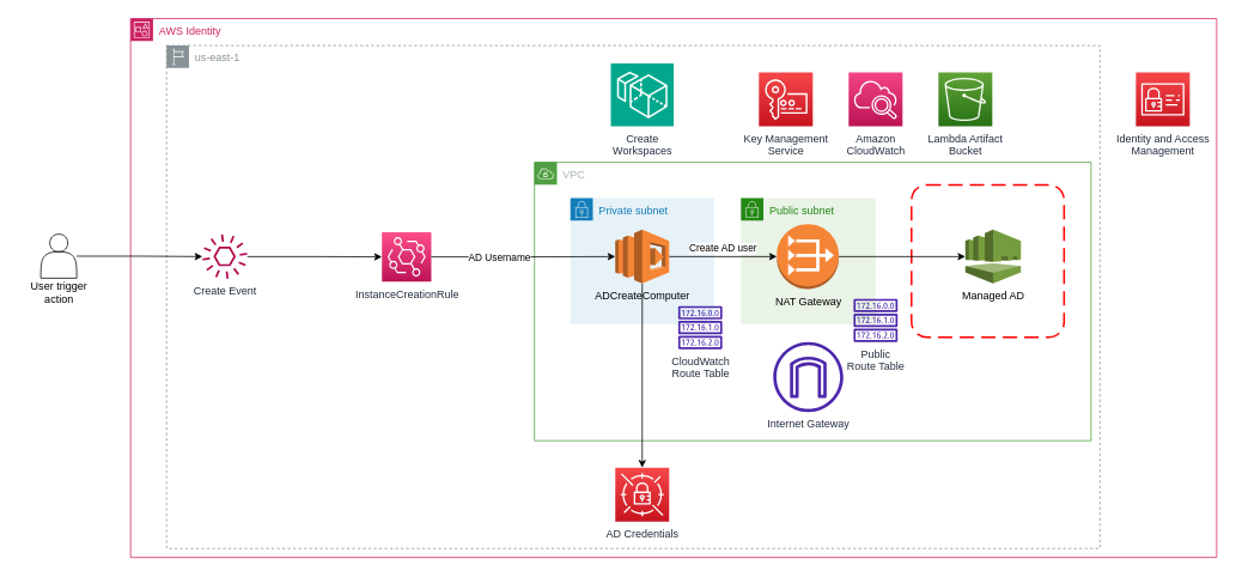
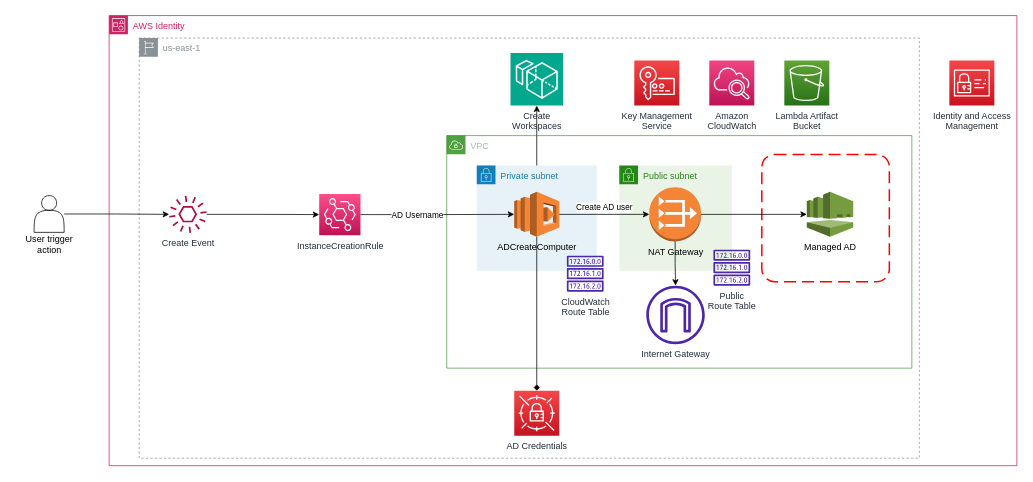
+ <mxCell id="2" style="edgeStyle=orthogonalEdgeStyle;rounded=0;orthogonalLoop=1;jettySize=auto;html=1;entryX=0.5;entryY=1;entryDx=0;entryDy=0;entryPerimeter=0;" parent="1" source="25" edge="1" target="20"><mxGeometry relative="1" as="geometry"><mxPoint x="715.059" y="158.771" as="targetPoint" /></mxGeometry></mxCell>
+ <mxCell id="17" style="edgeStyle=orthogonalEdgeStyle;rounded=0;orthogonalLoop=1;jettySize=auto;html=1;" parent="3" source="13" target="16" edge="1"><mxGeometry relative="1" as="geometry" /></mxCell>
- <mxCell id="28" style="edgeStyle=orthogonalEdgeStyle;rounded=0;orthogonalLoop=1;jettySize=auto;html=1;" parent="1" source="25" target="15" edge="1"><mxGeometry relative="1" as="geometry" /></mxCell>
+ <mxCell id="28" style="edgeStyle=orthogonalEdgeStyle;rounded=0;orthogonalLoop=1;jettySize=auto;html=1;endArrow=diamond;" parent="1" source="25" target="15" edge="1"><mxGeometry relative="1" as="geometry" /></mxCell>
